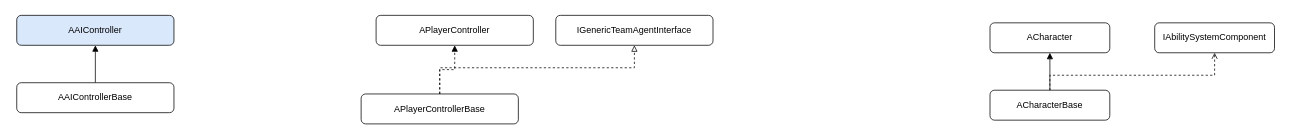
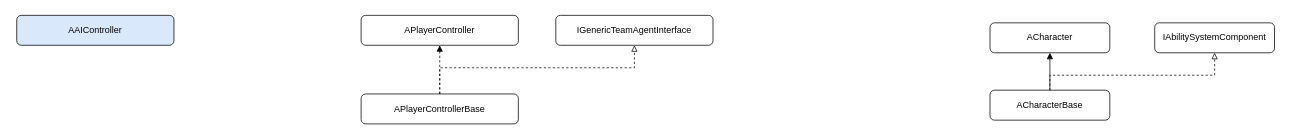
- <mxCell id="8" value="APlayerController" style="rounded=1;whiteSpace=wrap;html=1;" vertex="1" parent="1"><mxGeometry x="500" y="20" width="210" height="40" as="geometry" /></mxCell>
+ <mxCell id="8" value="APlayerController" style="rounded=1;whiteSpace=wrap;html=1;" vertex="1" parent="1"><mxGeometry x="480" y="20" width="210" height="40" as="geometry" /></mxCell>
- <mxCell id="14" style="edgeStyle=orthogonalEdgeStyle;rounded=0;orthogonalLoop=1;jettySize=auto;html=1;entryX=0.5;entryY=1;entryDx=0;entryDy=0;endArrow=open;endFill=0;dashed=1;exitX=0.5;exitY=0;exitDx=0;exitDy=0;" edge="1" parent="1" source="4" target="13"><mxGeometry relative="1" as="geometry"><mxPoint x="1440" y="220" as="sourcePoint" /><mxPoint x="1700" y="155" as="targetPoint" /><Array as="points"><mxPoint x="1400" y="100" /><mxPoint x="1620" y="100" /></Array></mxGeometry></mxCell>
+ <mxCell id="14" style="edgeStyle=orthogonalEdgeStyle;rounded=0;orthogonalLoop=1;jettySize=auto;html=1;entryX=0.5;entryY=1;entryDx=0;entryDy=0;endArrow=block;endFill=0;dashed=1;exitX=0.5;exitY=0;exitDx=0;exitDy=0;" edge="1" parent="1" source="4" target="13"><mxGeometry relative="1" as="geometry"><mxPoint x="1440" y="220" as="sourcePoint" /><mxPoint x="1700" y="155" as="targetPoint" /><Array as="points"><mxPoint x="1400" y="100" /><mxPoint x="1620" y="100" /></Array></mxGeometry></mxCell>
- <mxCell id="6" style="edgeStyle=orthogonalEdgeStyle;rounded=0;orthogonalLoop=1;jettySize=auto;html=1;entryX=0.5;entryY=1;entryDx=0;entryDy=0;endArrow=block;endFill=1;" edge="1" parent="1" source="7" target="5"><mxGeometry relative="1" as="geometry" /></mxCell>
- <mxCell id="7" value="AAIControllerBase" style="rounded=1;whiteSpace=wrap;html=1;" vertex="1" parent="1"><mxGeometry x="20" y="110" width="210" height="40" as="geometry" /></mxCell>
